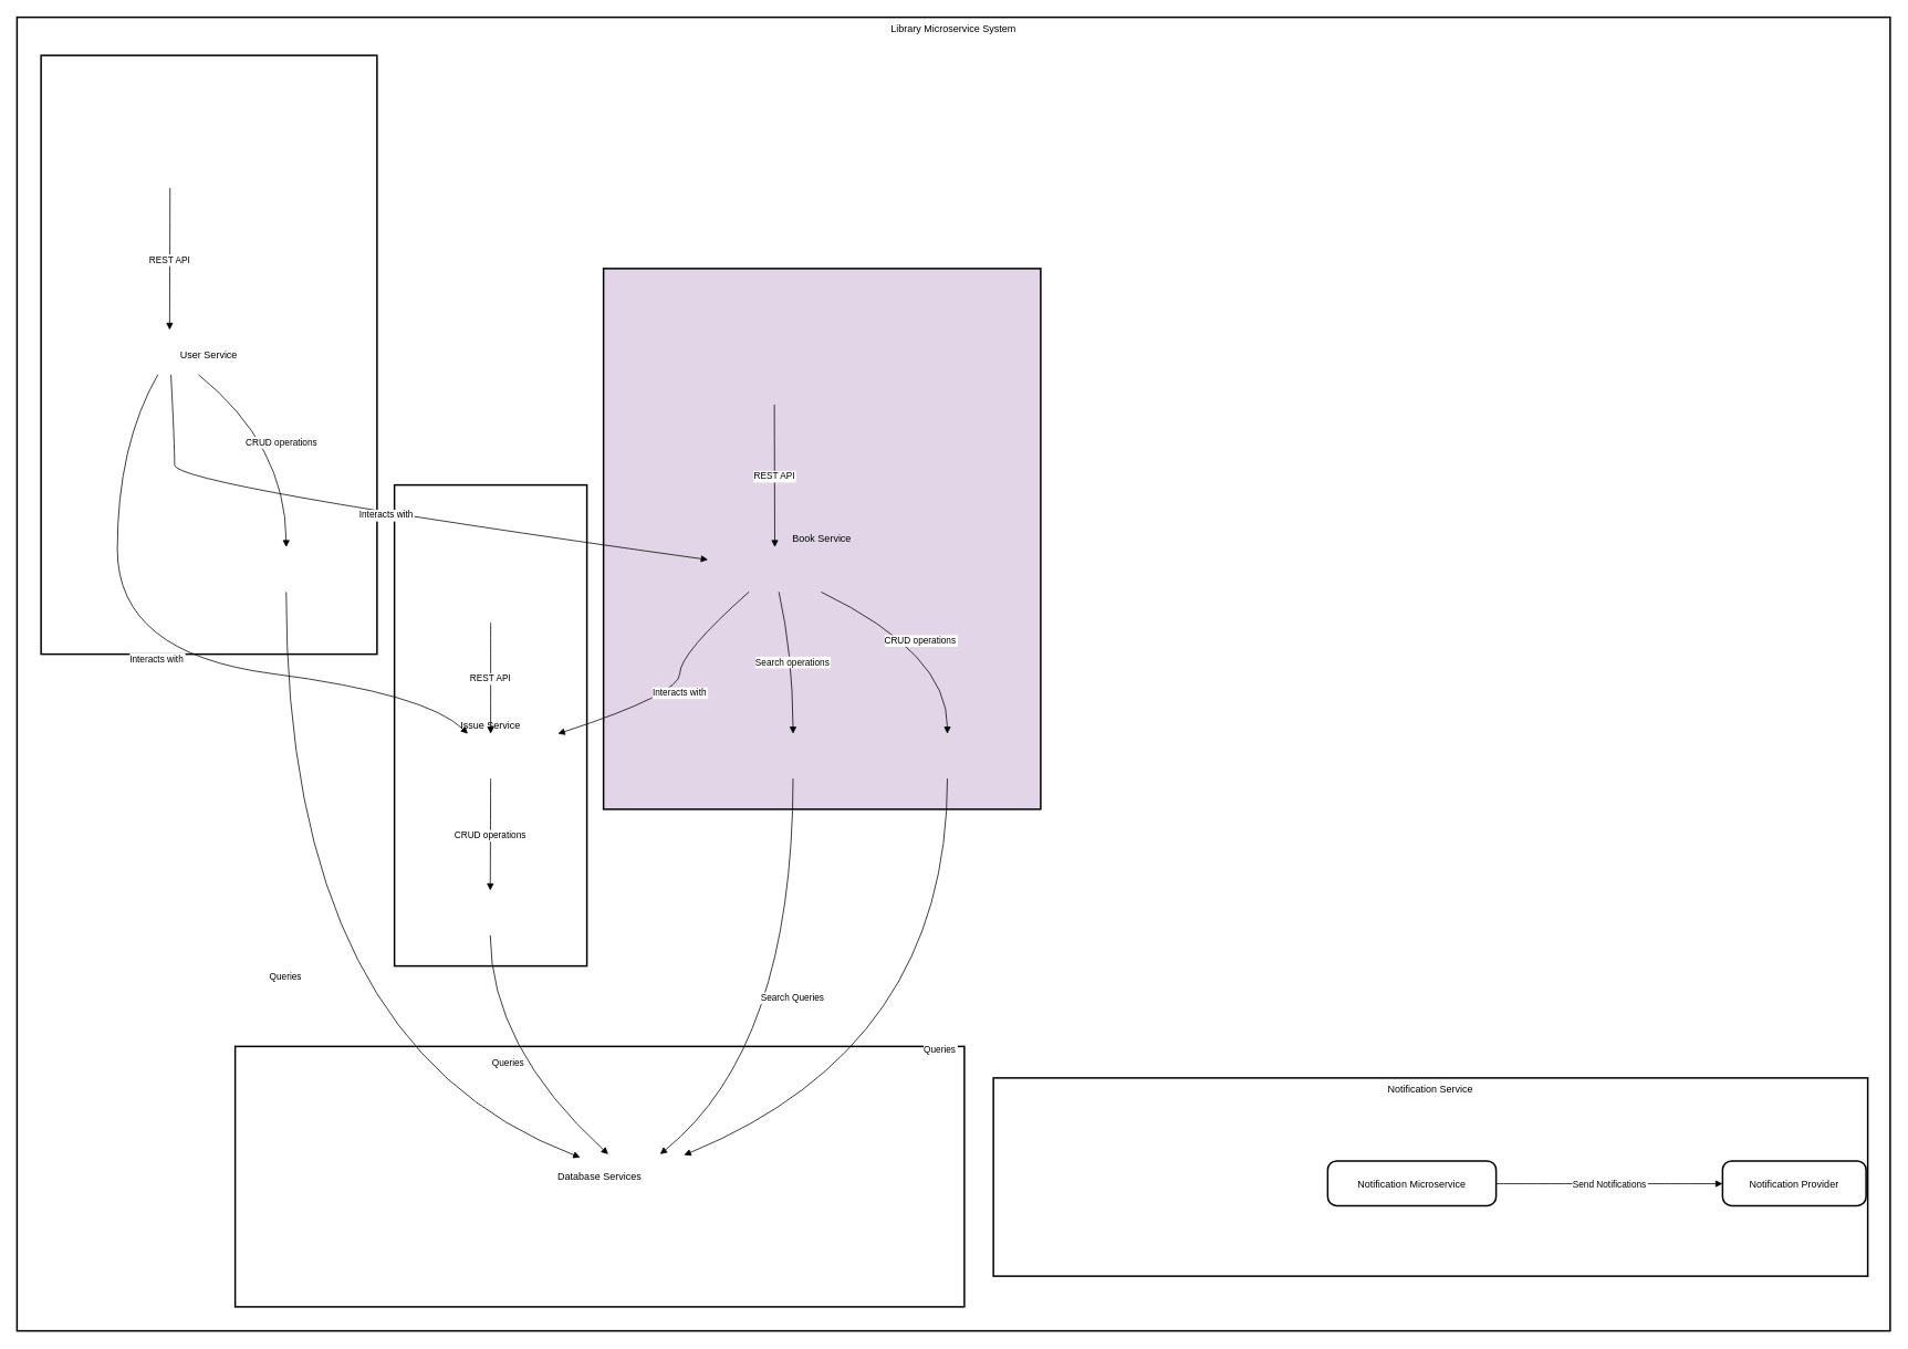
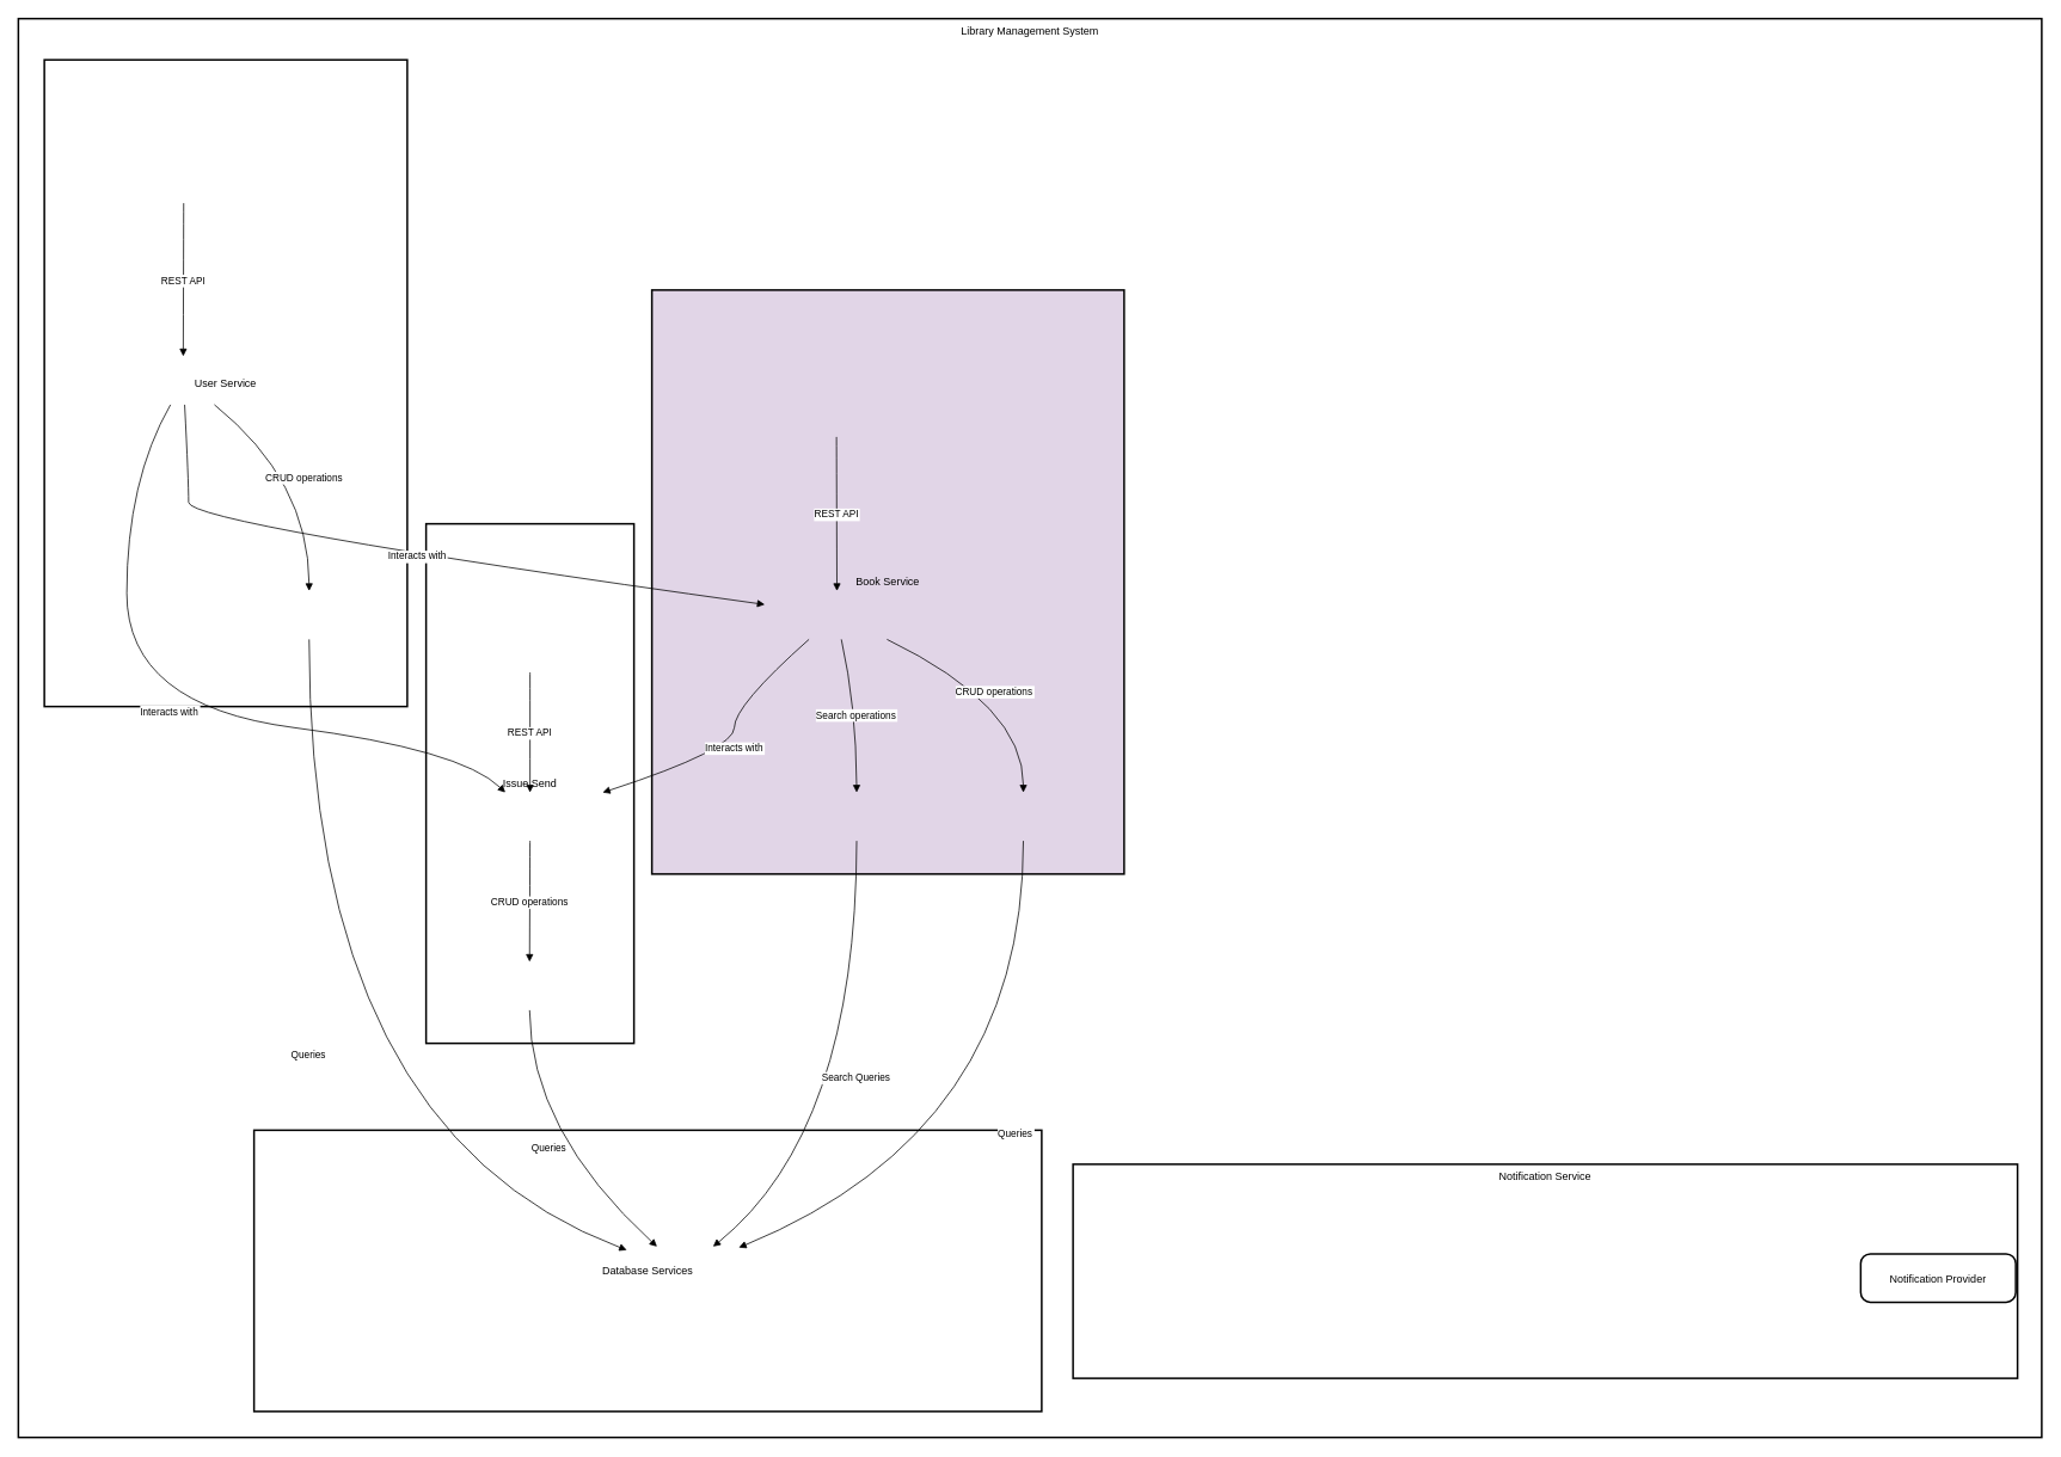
- <mxCell id="2" value="Library Microservice System" style="whiteSpace=wrap;strokeWidth=2;verticalAlign=top;" vertex="1" parent="1"><mxGeometry x="20" y="20" width="2258" height="1584" as="geometry" /></mxCell>
+ <mxCell id="2" value="Library Management System" style="whiteSpace=wrap;strokeWidth=2;verticalAlign=top;" vertex="1" parent="1"><mxGeometry x="20" y="20" width="2258" height="1584" as="geometry" /></mxCell>
- <mxCell id="19" value="Issue Service" style="whiteSpace=wrap;strokeWidth=2;" vertex="1" parent="2"><mxGeometry x="455" y="564" width="232" height="580" as="geometry" /></mxCell>
+ <mxCell id="19" value="Issue Send" style="whiteSpace=wrap;strokeWidth=2;" vertex="1" parent="2"><mxGeometry x="455" y="564" width="232" height="580" as="geometry" /></mxCell>
- <mxCell id="16" value="Notification Microservice" style="rounded=1;arcSize=20;strokeWidth=2" vertex="1" parent="15"><mxGeometry x="403" y="100" width="203" height="54" as="geometry" /></mxCell>
- <mxCell id="18" value="Send Notifications" style="curved=1;startArrow=none;endArrow=block;exitX=1;exitY=0.51;entryX=0;entryY=0.51;" edge="1" parent="15" source="16" target="17"><mxGeometry relative="1" as="geometry"><Array as="points" /></mxGeometry></mxCell>
